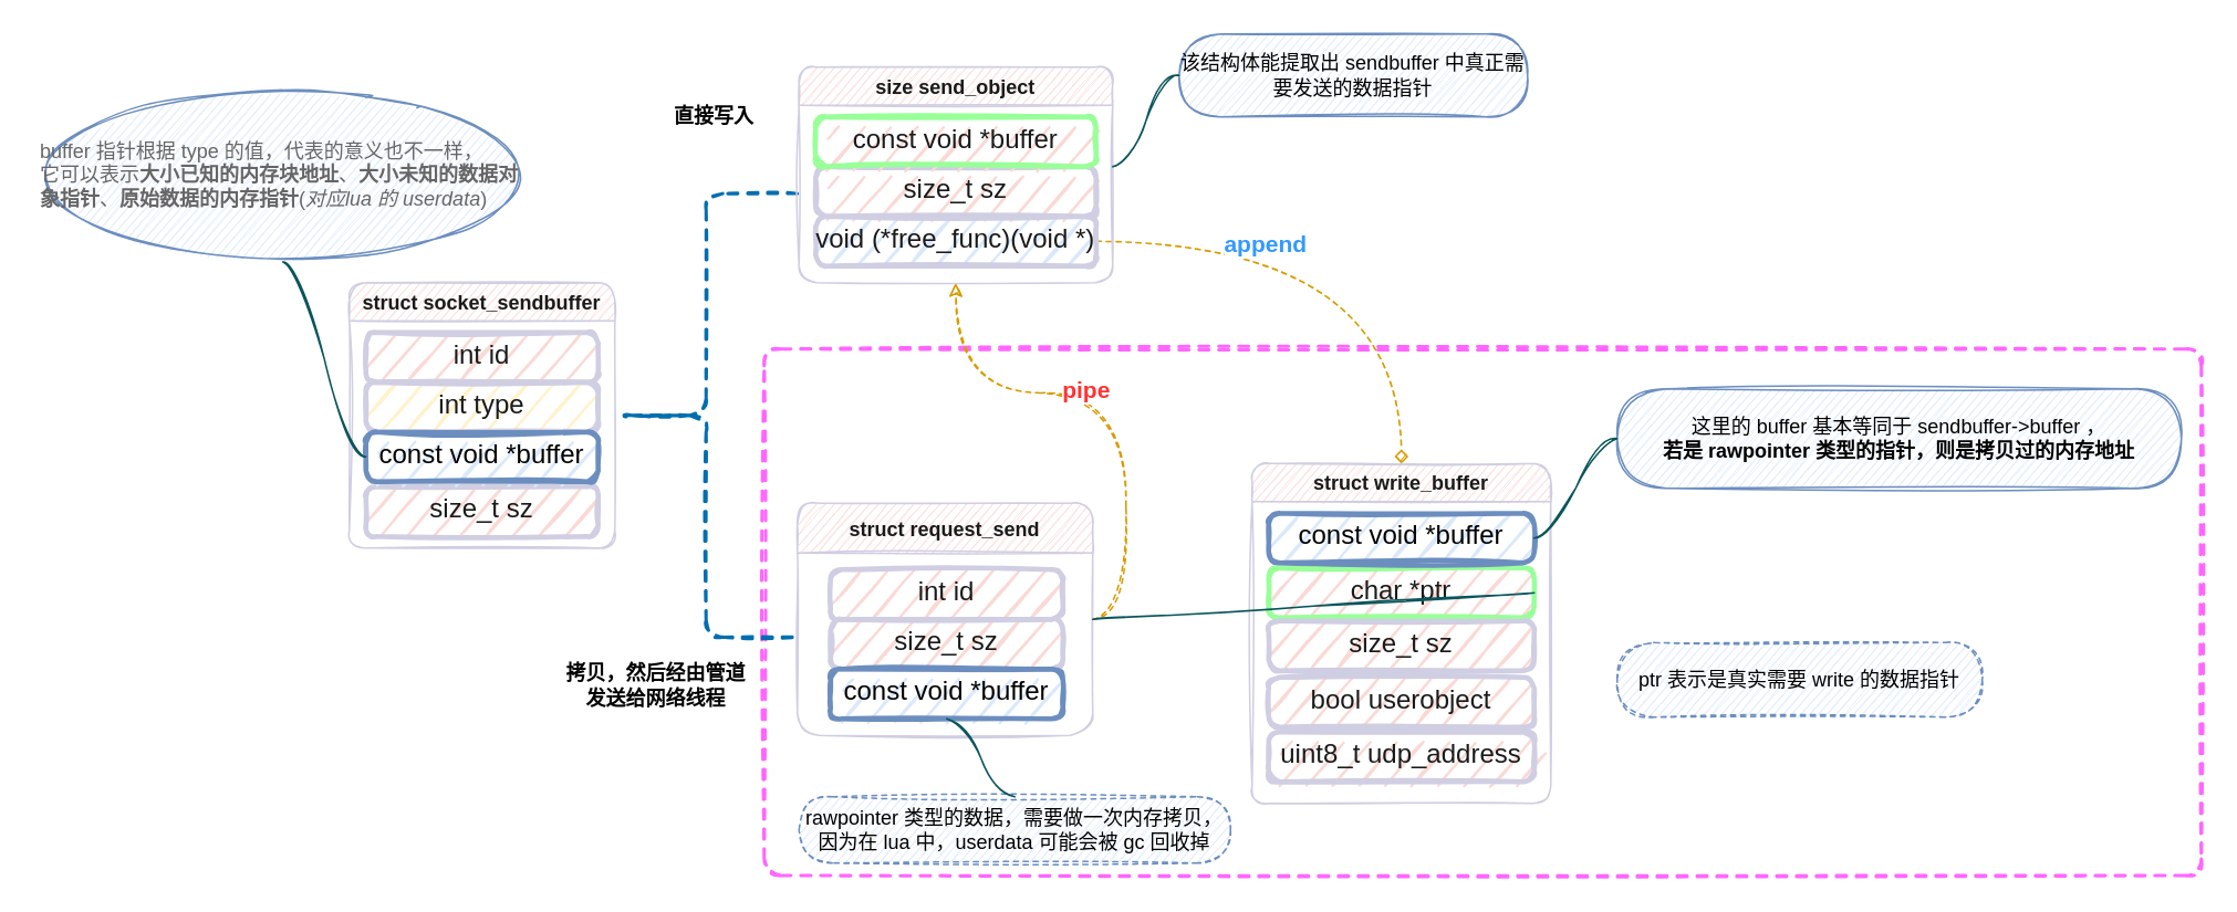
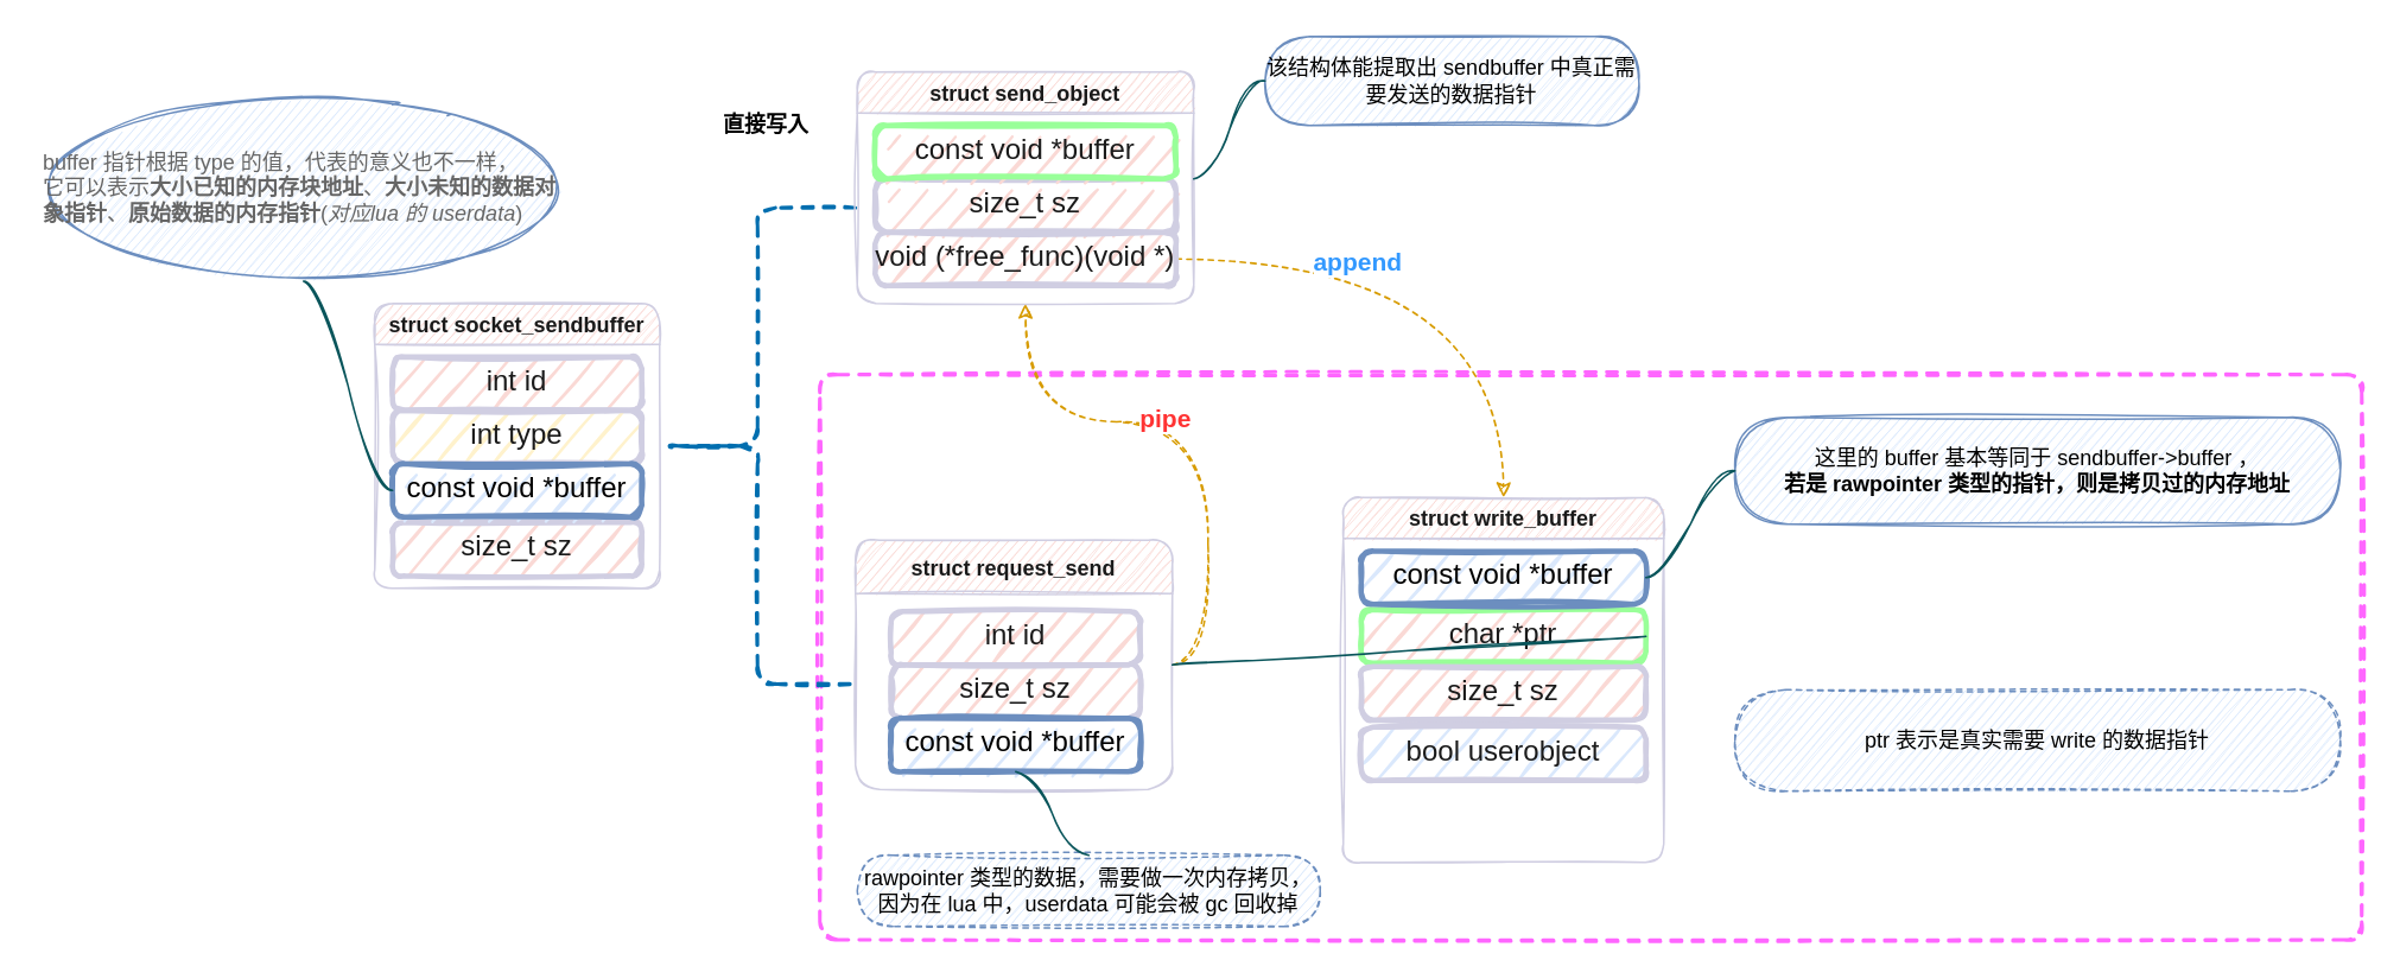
- <mxCell id="25" value="size send_object" style="swimlane;rounded=1;strokeColor=#D0CEE2;fillColor=#FAD9D5;fontColor=#1A1A1A;startSize=23;sketch=1;" parent="1" vertex="1"><mxGeometry x="481" y="40" width="189" height="130" as="geometry" /></mxCell>
+ <mxCell id="25" value="struct send_object" style="swimlane;rounded=1;strokeColor=#D0CEE2;fillColor=#FAD9D5;fontColor=#1A1A1A;startSize=23;sketch=1;" parent="1" vertex="1"><mxGeometry x="481" y="40" width="189" height="130" as="geometry" /></mxCell>
- <mxCell id="24" value="&lt;p style=&quot;margin: 4px 0px 0px ; text-align: center&quot;&gt;&lt;span style=&quot;font-size: 16px&quot;&gt;void (*free_func)(void *)&lt;/span&gt;&lt;/p&gt;" style="verticalAlign=middle;align=center;overflow=fill;fontSize=12;fontFamily=Helvetica;html=1;fontStyle=0;strokeWidth=3;fillColor=#dae8fc;arcSize=22;spacingTop=0;spacingBottom=0;rounded=1;strokeColor=#D0CEE2;fontColor=#1A1A1A;sketch=1;" parent="1" vertex="1"><mxGeometry x="491" y="130" width="169" height="30" as="geometry" /></mxCell>
+ <mxCell id="24" value="&lt;p style=&quot;margin: 4px 0px 0px ; text-align: center&quot;&gt;&lt;span style=&quot;font-size: 16px&quot;&gt;void (*free_func)(void *)&lt;/span&gt;&lt;/p&gt;" style="verticalAlign=middle;align=center;overflow=fill;fontSize=12;fontFamily=Helvetica;html=1;fontStyle=0;strokeWidth=3;fillColor=#FAD9D5;arcSize=22;spacingTop=0;spacingBottom=0;rounded=1;strokeColor=#D0CEE2;fontColor=#1A1A1A;sketch=1;" parent="1" vertex="1"><mxGeometry x="491" y="130" width="169" height="30" as="geometry" /></mxCell>
- <mxCell id="22" style="edgeStyle=orthogonalEdgeStyle;curved=1;rounded=0;sketch=1;orthogonalLoop=1;jettySize=auto;html=1;strokeColor=#d79b00;gradientColor=#ffa500;fillColor=#ffcd28;dashed=1;endArrow=diamond;" parent="1" source="24" target="17" edge="1"><mxGeometry relative="1" as="geometry"><mxPoint x="720" y="145" as="targetPoint" /></mxGeometry></mxCell>
+ <mxCell id="22" style="edgeStyle=orthogonalEdgeStyle;curved=1;rounded=0;sketch=1;orthogonalLoop=1;jettySize=auto;html=1;strokeColor=#d79b00;gradientColor=#ffa500;fillColor=#ffcd28;dashed=1;" parent="1" source="24" target="17" edge="1"><mxGeometry relative="1" as="geometry"><mxPoint x="720" y="145" as="targetPoint" /></mxGeometry></mxCell>
- <mxCell id="19" value="ptr 表示是真实需要 write 的数据指针" style="whiteSpace=wrap;rounded=1;arcSize=50;align=center;verticalAlign=middle;strokeWidth=1;autosize=1;spacing=4;treeFolding=1;treeMoving=1;newEdgeStyle={&quot;edgeStyle&quot;:&quot;entityRelationEdgeStyle&quot;,&quot;startArrow&quot;:&quot;none&quot;,&quot;endArrow&quot;:&quot;none&quot;,&quot;segment&quot;:10,&quot;curved&quot;:1};dashed=1;fillColor=#dae8fc;html=1;overflow=visible;expand=0;strokeColor=#6c8ebf;sketch=1;" parent="1" vertex="1"><mxGeometry x="974" y="387" width="220" height="45" as="geometry" /></mxCell>
+ <mxCell id="19" value="ptr 表示是真实需要 write 的数据指针" style="whiteSpace=wrap;rounded=1;arcSize=50;align=center;verticalAlign=middle;strokeWidth=1;autosize=1;spacing=4;treeFolding=1;treeMoving=1;newEdgeStyle={&quot;edgeStyle&quot;:&quot;entityRelationEdgeStyle&quot;,&quot;startArrow&quot;:&quot;none&quot;,&quot;endArrow&quot;:&quot;none&quot;,&quot;segment&quot;:10,&quot;curved&quot;:1};dashed=1;fillColor=#dae8fc;html=1;overflow=visible;expand=0;strokeColor=#6c8ebf;sketch=1;" parent="1" vertex="1"><mxGeometry x="974" y="387" width="340" height="57" as="geometry" /></mxCell>
- <mxCell id="29" value="拷贝，然后经由管道发送给网络线程&lt;br&gt;" style="text;html=1;strokeColor=none;align=center;verticalAlign=middle;whiteSpace=wrap;rounded=0;fontStyle=1;sketch=1;" parent="1" vertex="1"><mxGeometry x="340" y="403" width="110" height="20" as="geometry" /></mxCell>
- <mxCell id="18" value="&lt;p style=&quot;margin: 4px 0px 0px ; text-align: center&quot;&gt;&lt;span style=&quot;font-size: 16px&quot;&gt;bool userobject&lt;/span&gt;&lt;br&gt;&lt;/p&gt;" style="verticalAlign=middle;align=center;overflow=fill;fontSize=12;fontFamily=Helvetica;html=1;fontStyle=0;strokeWidth=3;fillColor=#FAD9D5;arcSize=22;spacingTop=0;spacingBottom=0;rounded=1;strokeColor=#D0CEE2;fontColor=#1A1A1A;sketch=1;" parent="17" vertex="1"><mxGeometry x="10" y="129" width="160" height="30" as="geometry" /></mxCell>
+ <mxCell id="18" value="&lt;p style=&quot;margin: 4px 0px 0px ; text-align: center&quot;&gt;&lt;span style=&quot;font-size: 16px&quot;&gt;bool userobject&lt;/span&gt;&lt;br&gt;&lt;/p&gt;" style="verticalAlign=middle;align=center;overflow=fill;fontSize=12;fontFamily=Helvetica;html=1;fontStyle=0;strokeWidth=3;fillColor=#dae8fc;arcSize=22;spacingTop=0;spacingBottom=0;rounded=1;strokeColor=#D0CEE2;fontColor=#1A1A1A;sketch=1;" parent="17" vertex="1"><mxGeometry x="10" y="129" width="160" height="30" as="geometry" /></mxCell>
- <mxCell id="32" value="&lt;p style=&quot;margin: 4px 0px 0px ; text-align: center&quot;&gt;&lt;span style=&quot;font-size: 16px&quot;&gt;uint8_t udp_address&lt;/span&gt;&lt;br&gt;&lt;/p&gt;" style="verticalAlign=middle;align=center;overflow=fill;fontSize=12;fontFamily=Helvetica;html=1;fontStyle=0;strokeWidth=3;fillColor=#FAD9D5;arcSize=22;spacingTop=0;spacingBottom=0;rounded=1;strokeColor=#D0CEE2;fontColor=#1A1A1A;sketch=1;" parent="1" vertex="1"><mxGeometry x="764" y="441" width="160" height="30" as="geometry" /></mxCell>
